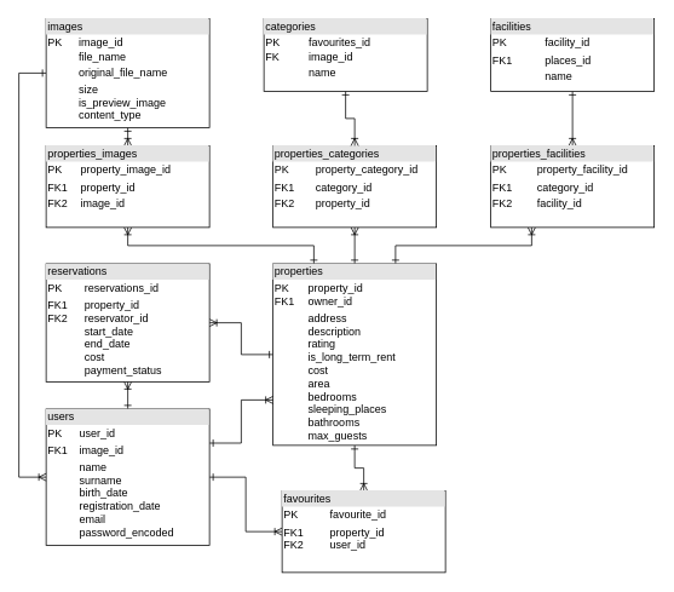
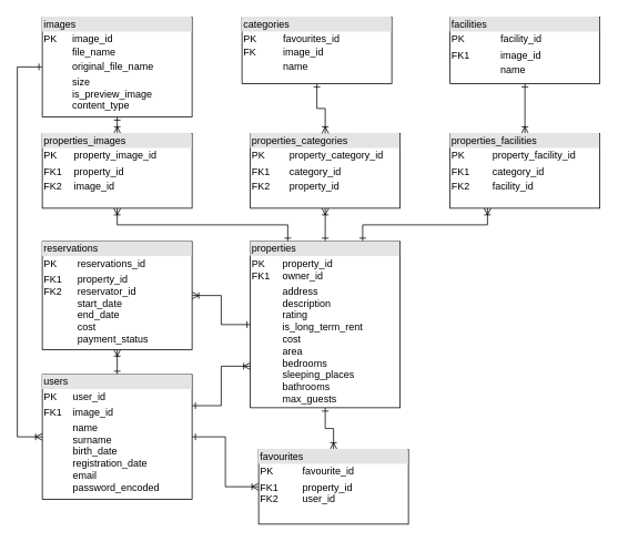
- <mxCell id="9" value="&lt;div style=&quot;box-sizing: border-box; width: 100%; background: rgb(228, 228, 228); padding: 2px;&quot;&gt;facilities&lt;/div&gt;&lt;table style=&quot;width:100%;font-size:1em;&quot; cellpadding=&quot;2&quot; cellspacing=&quot;0&quot;&gt;&lt;tbody&gt;&lt;tr&gt;&lt;td&gt;PK&lt;/td&gt;&lt;td&gt;facility_id&lt;br&gt;&lt;/td&gt;&lt;/tr&gt;&lt;tr&gt;&lt;td&gt;FK1&lt;/td&gt;&lt;td&gt;places_id&lt;/td&gt;&lt;/tr&gt;&lt;tr&gt;&lt;td&gt;&lt;/td&gt;&lt;td&gt;name&lt;/td&gt;&lt;/tr&gt;&lt;/tbody&gt;&lt;/table&gt;" style="verticalAlign=top;align=left;overflow=fill;html=1;whiteSpace=wrap;" vertex="1" parent="1"><mxGeometry x="540" y="20" width="180" height="80" as="geometry" /></mxCell>
+ <mxCell id="9" value="&lt;div style=&quot;box-sizing: border-box; width: 100%; background: rgb(228, 228, 228); padding: 2px;&quot;&gt;facilities&lt;/div&gt;&lt;table style=&quot;width:100%;font-size:1em;&quot; cellpadding=&quot;2&quot; cellspacing=&quot;0&quot;&gt;&lt;tbody&gt;&lt;tr&gt;&lt;td&gt;PK&lt;/td&gt;&lt;td&gt;facility_id&lt;br&gt;&lt;/td&gt;&lt;/tr&gt;&lt;tr&gt;&lt;td&gt;FK1&lt;/td&gt;&lt;td&gt;image_id&lt;/td&gt;&lt;/tr&gt;&lt;tr&gt;&lt;td&gt;&lt;/td&gt;&lt;td&gt;name&lt;/td&gt;&lt;/tr&gt;&lt;/tbody&gt;&lt;/table&gt;" style="verticalAlign=top;align=left;overflow=fill;html=1;whiteSpace=wrap;" vertex="1" parent="1"><mxGeometry x="540" y="20" width="180" height="80" as="geometry" /></mxCell>
